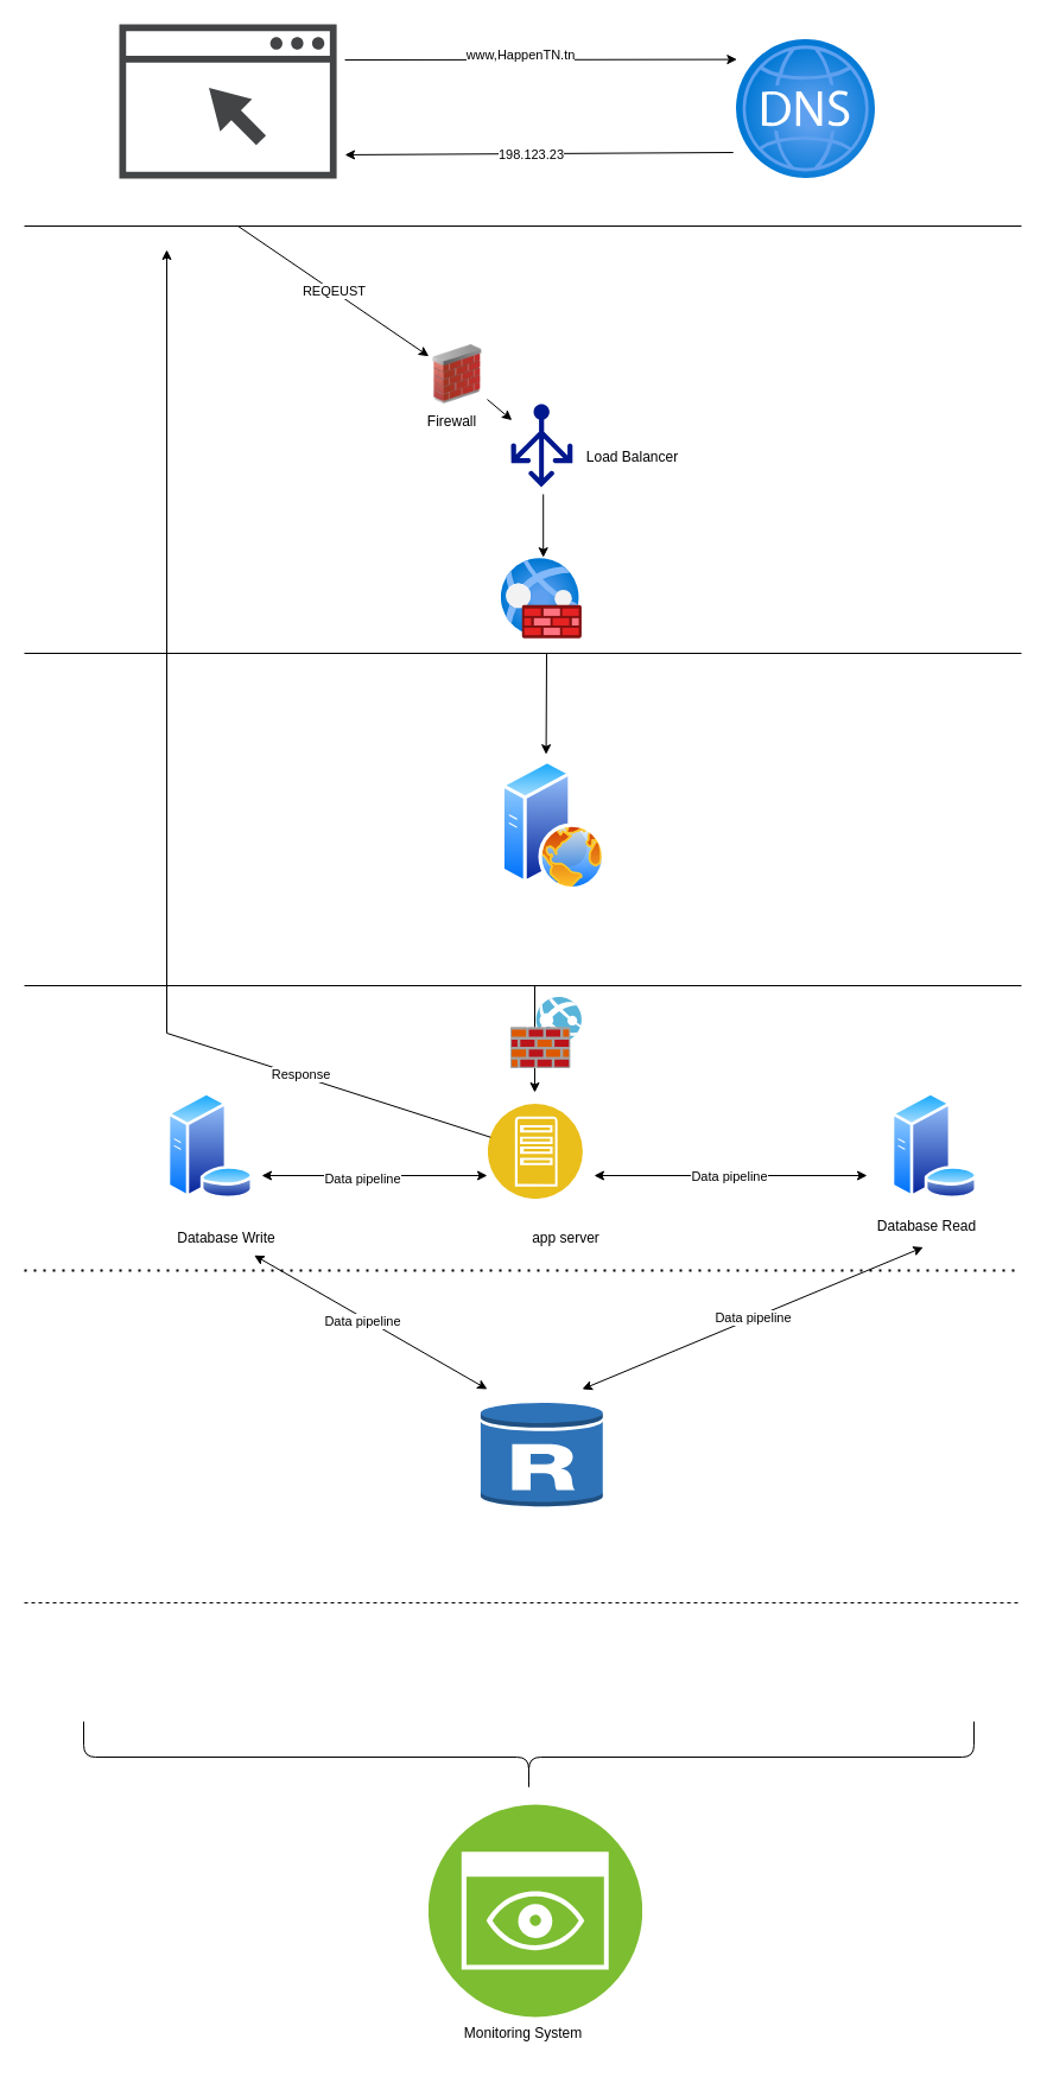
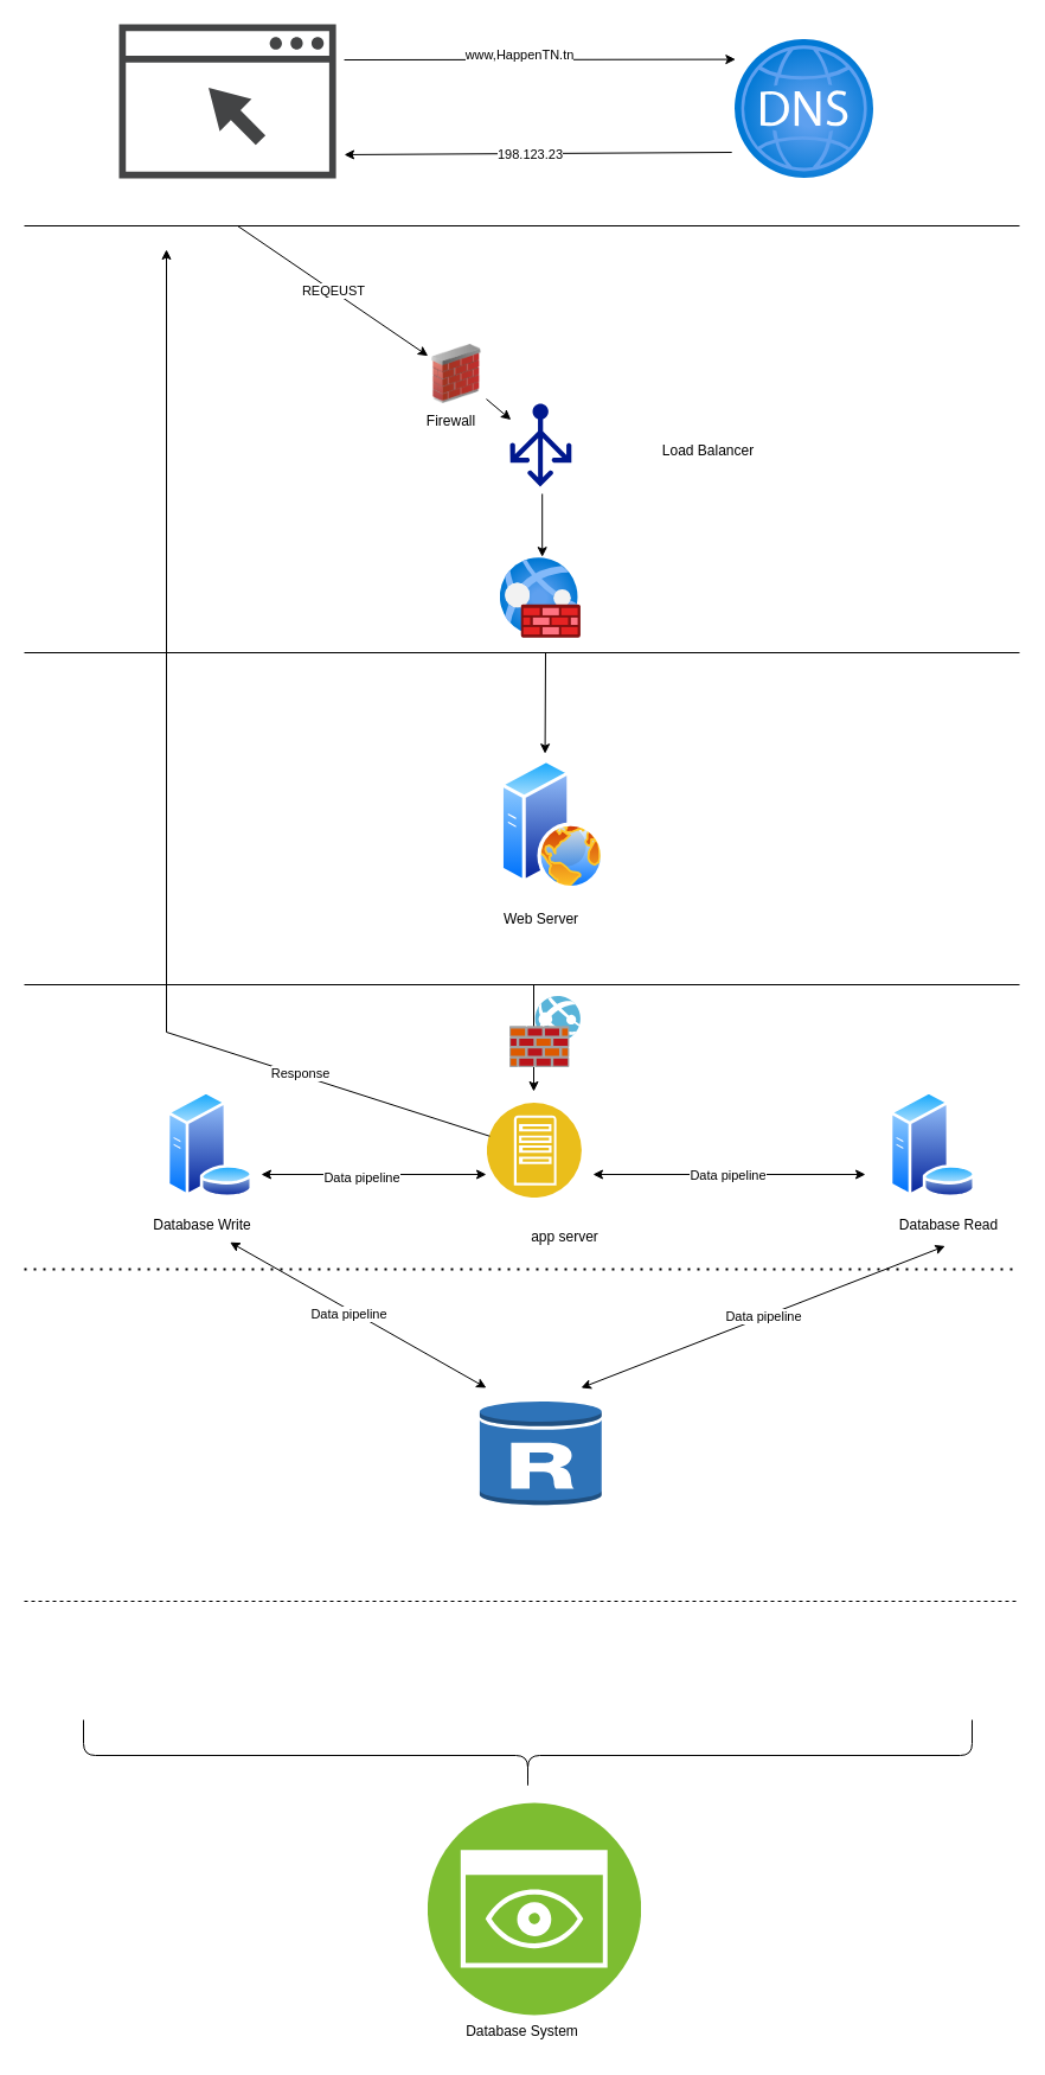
- <mxCell id="18" value="Load Balancer" style="text;html=1;align=center;verticalAlign=middle;resizable=0;points=[];autosize=1;strokeColor=none;fillColor=none;" vertex="1" parent="1"><mxGeometry x="481.8" y="370" width="100" height="30" as="geometry" /></mxCell>
+ <mxCell id="18" value="Load Balancer" style="text;html=1;align=center;verticalAlign=middle;resizable=0;points=[];autosize=1;strokeColor=none;fillColor=none;" vertex="1" parent="1"><mxGeometry x="546.8" y="365" width="100" height="30" as="geometry" /></mxCell>
+ <mxCell id="20" value="Web Server" style="text;html=1;align=center;verticalAlign=middle;resizable=0;points=[];autosize=1;strokeColor=none;fillColor=none;" vertex="1" parent="1"><mxGeometry x="410.9" y="760" width="90" height="30" as="geometry" /></mxCell>
- <mxCell id="27" value="Database Read" style="text;html=1;align=center;verticalAlign=middle;resizable=0;points=[];autosize=1;strokeColor=none;fillColor=none;" vertex="1" parent="1"><mxGeometry x="725" y="1018" width="110" height="30" as="geometry" /></mxCell>
+ <mxCell id="27" value="Database Read" style="text;html=1;align=center;verticalAlign=middle;resizable=0;points=[];autosize=1;strokeColor=none;fillColor=none;" vertex="1" parent="1"><mxGeometry x="745" y="1018" width="110" height="30" as="geometry" /></mxCell>
- <mxCell id="35" value="Database Write" style="text;html=1;align=center;verticalAlign=middle;resizable=0;points=[];autosize=1;strokeColor=none;fillColor=none;" vertex="1" parent="1"><mxGeometry x="135" y="1028" width="110" height="30" as="geometry" /></mxCell>
+ <mxCell id="35" value="Database Write" style="text;html=1;align=center;verticalAlign=middle;resizable=0;points=[];autosize=1;strokeColor=none;fillColor=none;" vertex="1" parent="1"><mxGeometry x="115" y="1018" width="110" height="30" as="geometry" /></mxCell>
- <mxCell id="44" value="Monitoring System" style="text;html=1;align=center;verticalAlign=middle;resizable=0;points=[];autosize=1;strokeColor=none;fillColor=none;" vertex="1" parent="1"><mxGeometry x="380" y="1698" width="120" height="30" as="geometry" /></mxCell>
+ <mxCell id="44" value="Database System" style="text;html=1;align=center;verticalAlign=middle;resizable=0;points=[];autosize=1;strokeColor=none;fillColor=none;" vertex="1" parent="1"><mxGeometry x="380" y="1698" width="120" height="30" as="geometry" /></mxCell>
